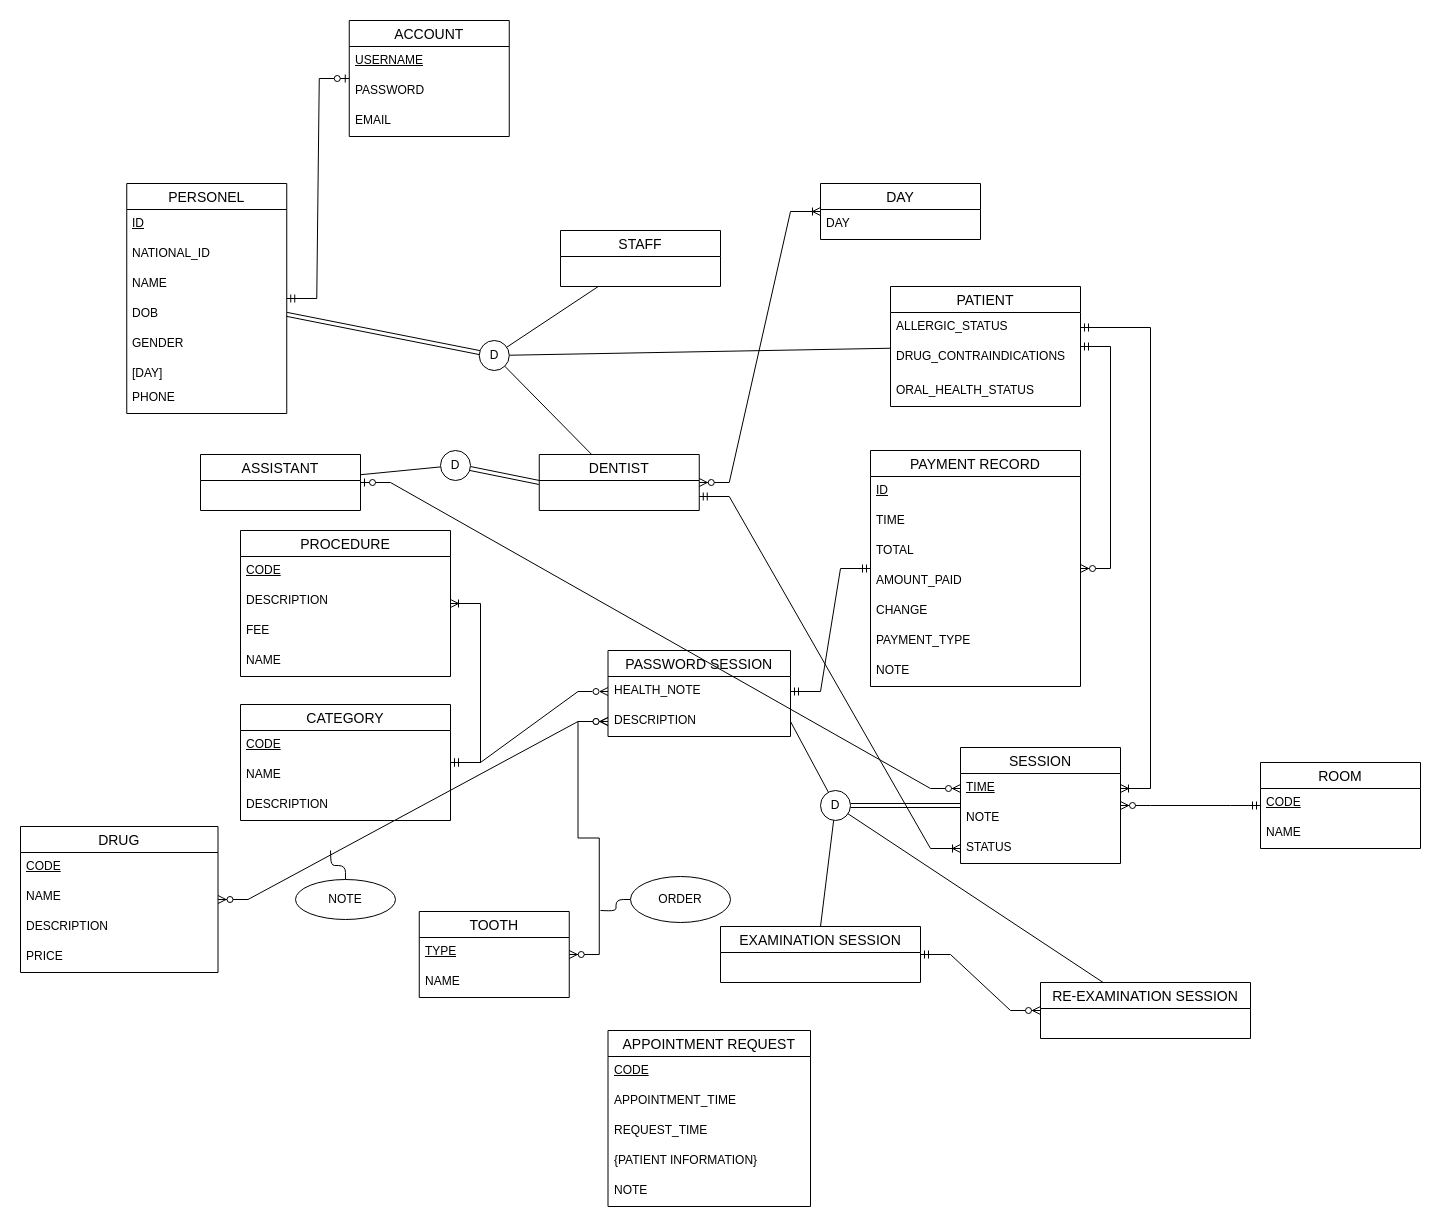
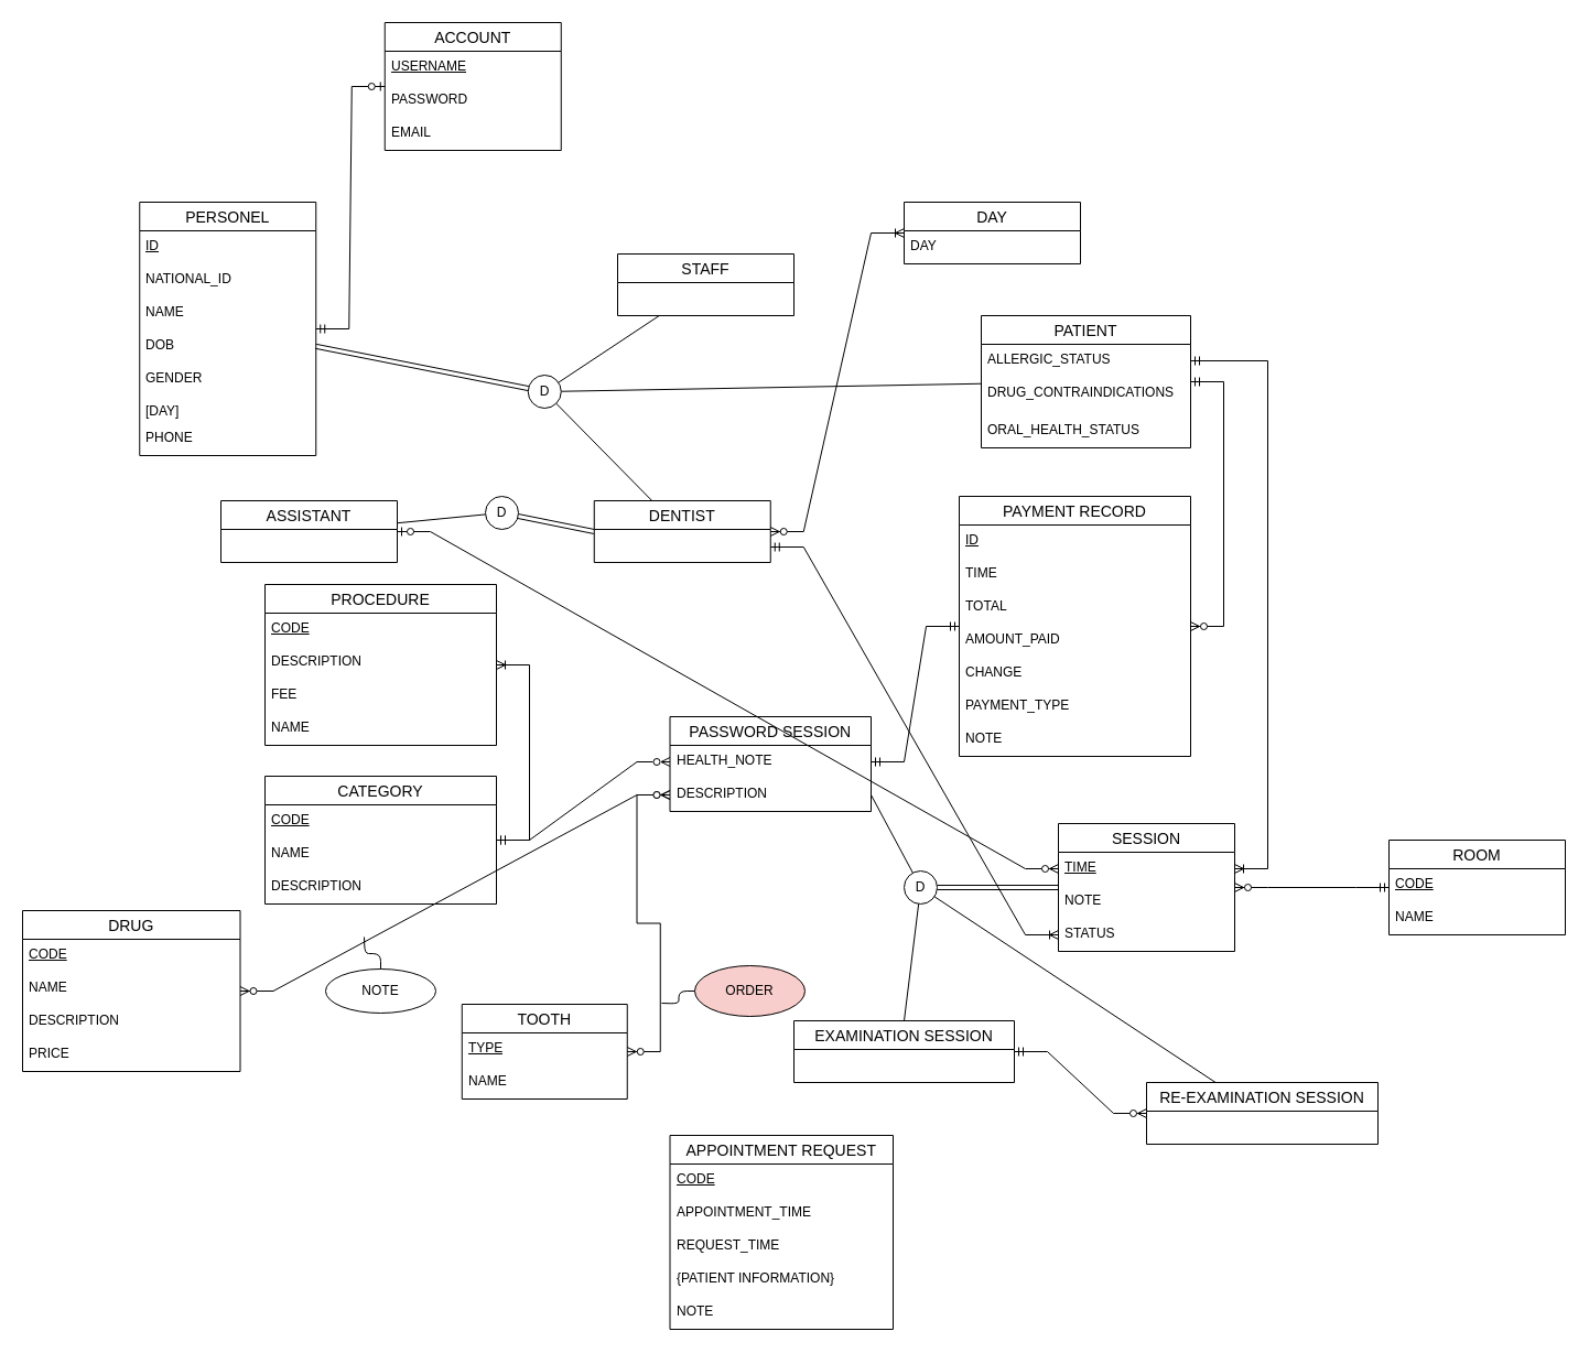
- <mxCell id="66" value="ORDER" style="ellipse;whiteSpace=wrap;html=1;align=center;" parent="1" vertex="1"><mxGeometry x="630" y="876" width="100" height="46" as="geometry" /></mxCell>
+ <mxCell id="66" value="ORDER" style="ellipse;whiteSpace=wrap;html=1;align=center;fillColor=#f8cecc;" parent="1" vertex="1"><mxGeometry x="630" y="876" width="100" height="46" as="geometry" /></mxCell>
